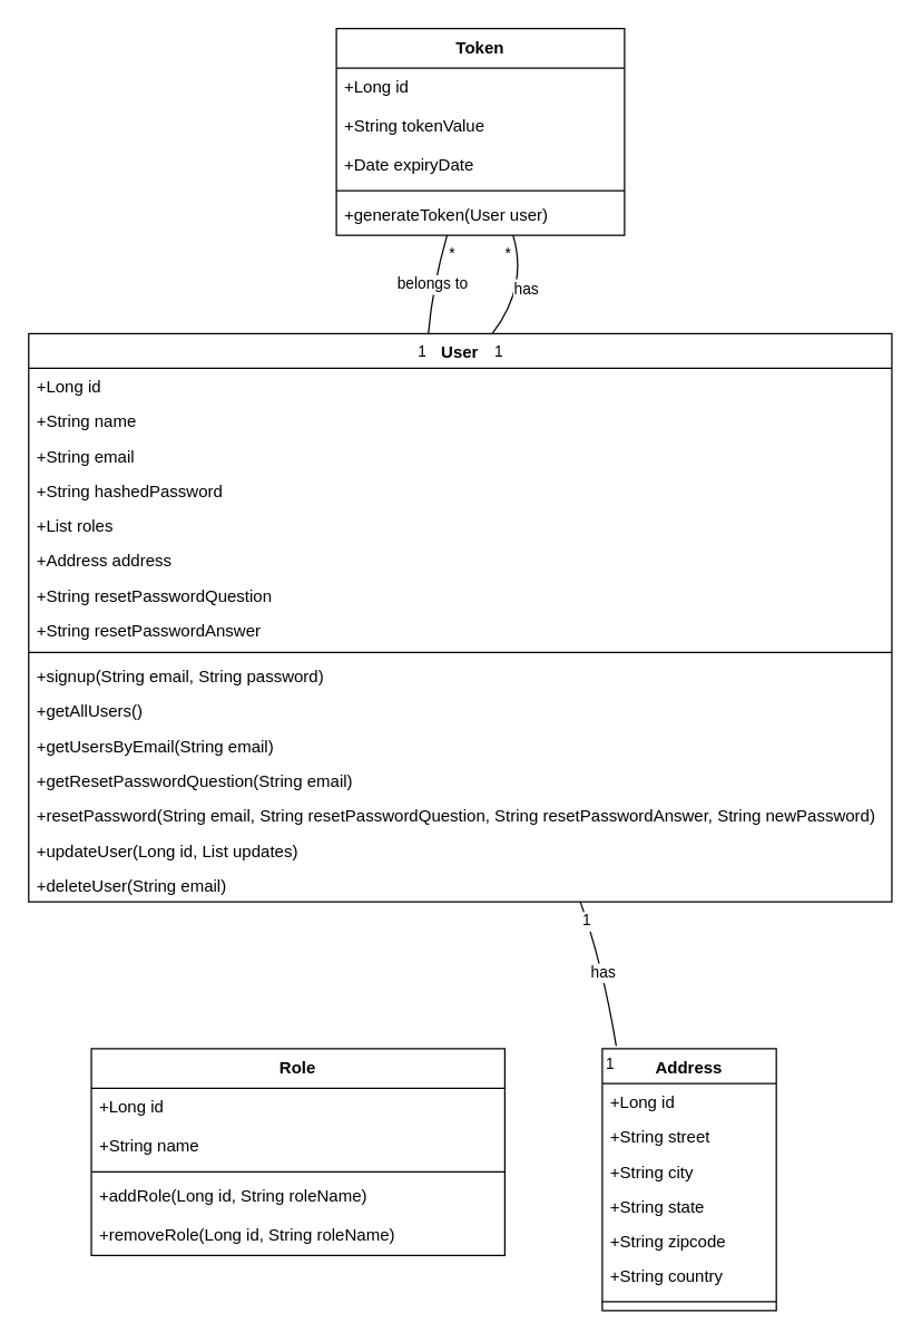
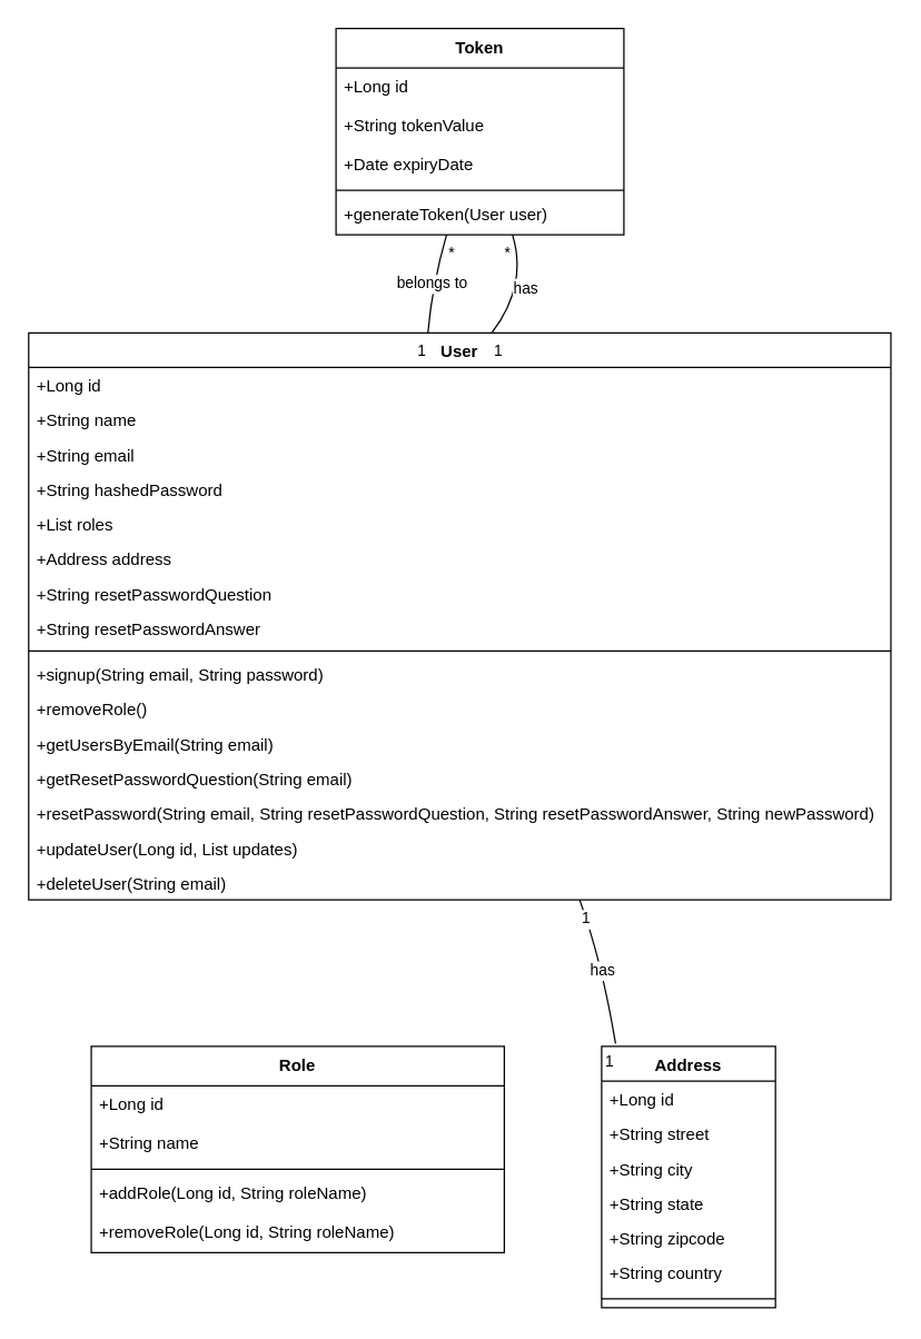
- <mxCell id="33" value="+getAllUsers()" style="text;strokeColor=none;fillColor=none;align=left;verticalAlign=top;spacingLeft=4;spacingRight=4;overflow=hidden;rotatable=0;points=[[0,0.5],[1,0.5]];portConstraint=eastwest;" vertex="1" parent="22"><mxGeometry y="257.688" width="620" height="25" as="geometry" /></mxCell>
+ <mxCell id="33" value="+removeRole()" style="text;strokeColor=none;fillColor=none;align=left;verticalAlign=top;spacingLeft=4;spacingRight=4;overflow=hidden;rotatable=0;points=[[0,0.5],[1,0.5]];portConstraint=eastwest;" vertex="1" parent="22"><mxGeometry y="257.688" width="620" height="25" as="geometry" /></mxCell>
